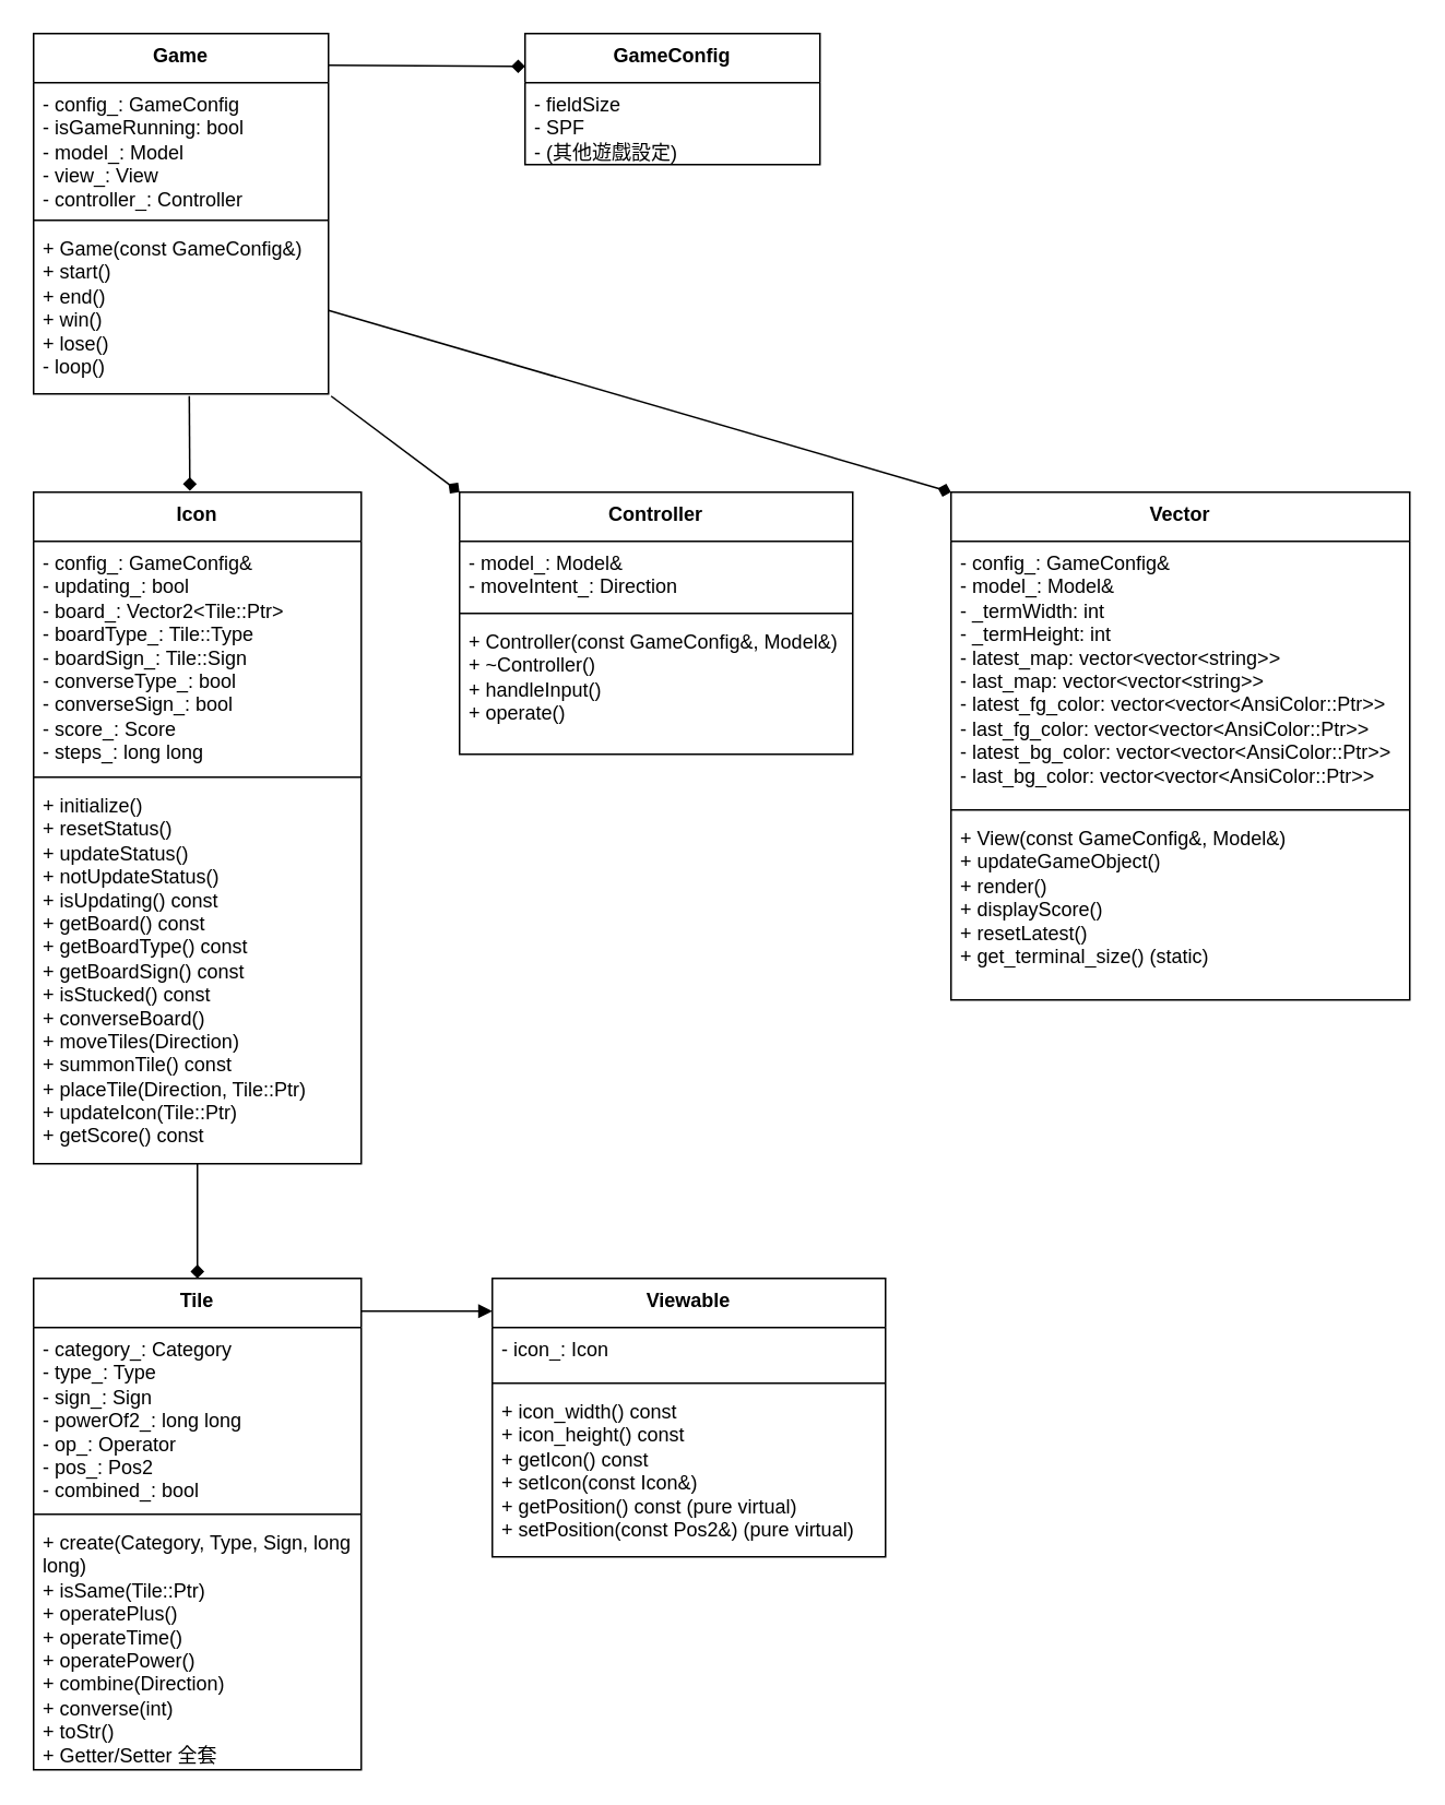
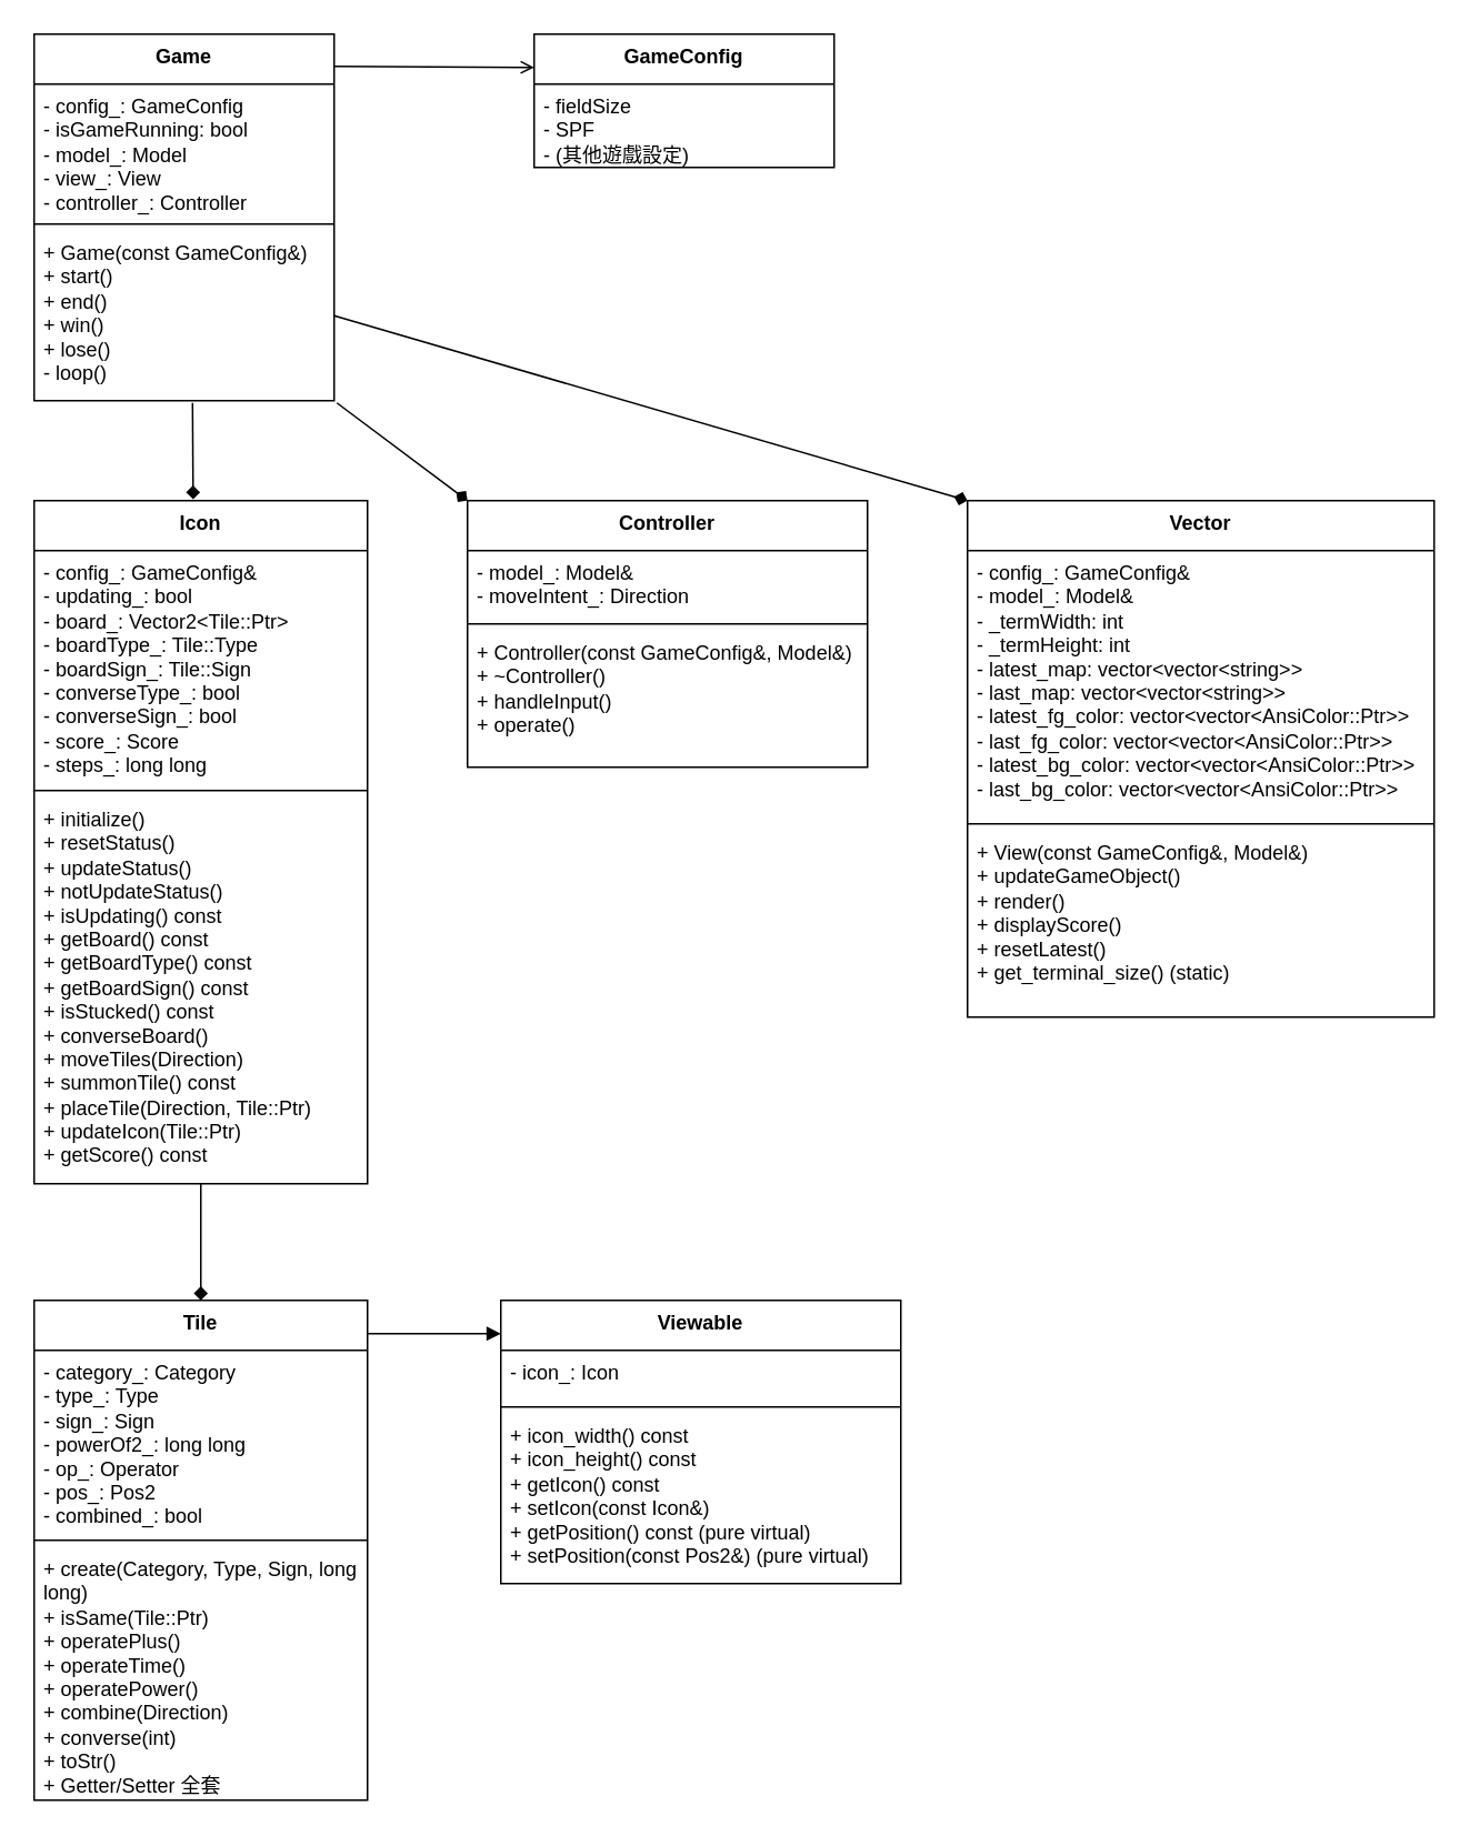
- <mxCell id="2" style="endArrow=diamond;exitX=1;exitY=0.088;exitDx=0;exitDy=0;exitPerimeter=0;entryX=0;entryY=0.25;entryDx=0;entryDy=0;" parent="1" source="6" target="10" edge="1"><mxGeometry relative="1" as="geometry"><mxPoint x="220" y="66.667" as="sourcePoint" /><mxPoint x="320" y="63.333" as="targetPoint" /></mxGeometry></mxCell>
+ <mxCell id="2" style="endArrow=open;exitX=1;exitY=0.088;exitDx=0;exitDy=0;exitPerimeter=0;entryX=0;entryY=0.25;entryDx=0;entryDy=0;" parent="1" source="6" target="10" edge="1"><mxGeometry relative="1" as="geometry"><mxPoint x="220" y="66.667" as="sourcePoint" /><mxPoint x="320" y="63.333" as="targetPoint" /></mxGeometry></mxCell>
